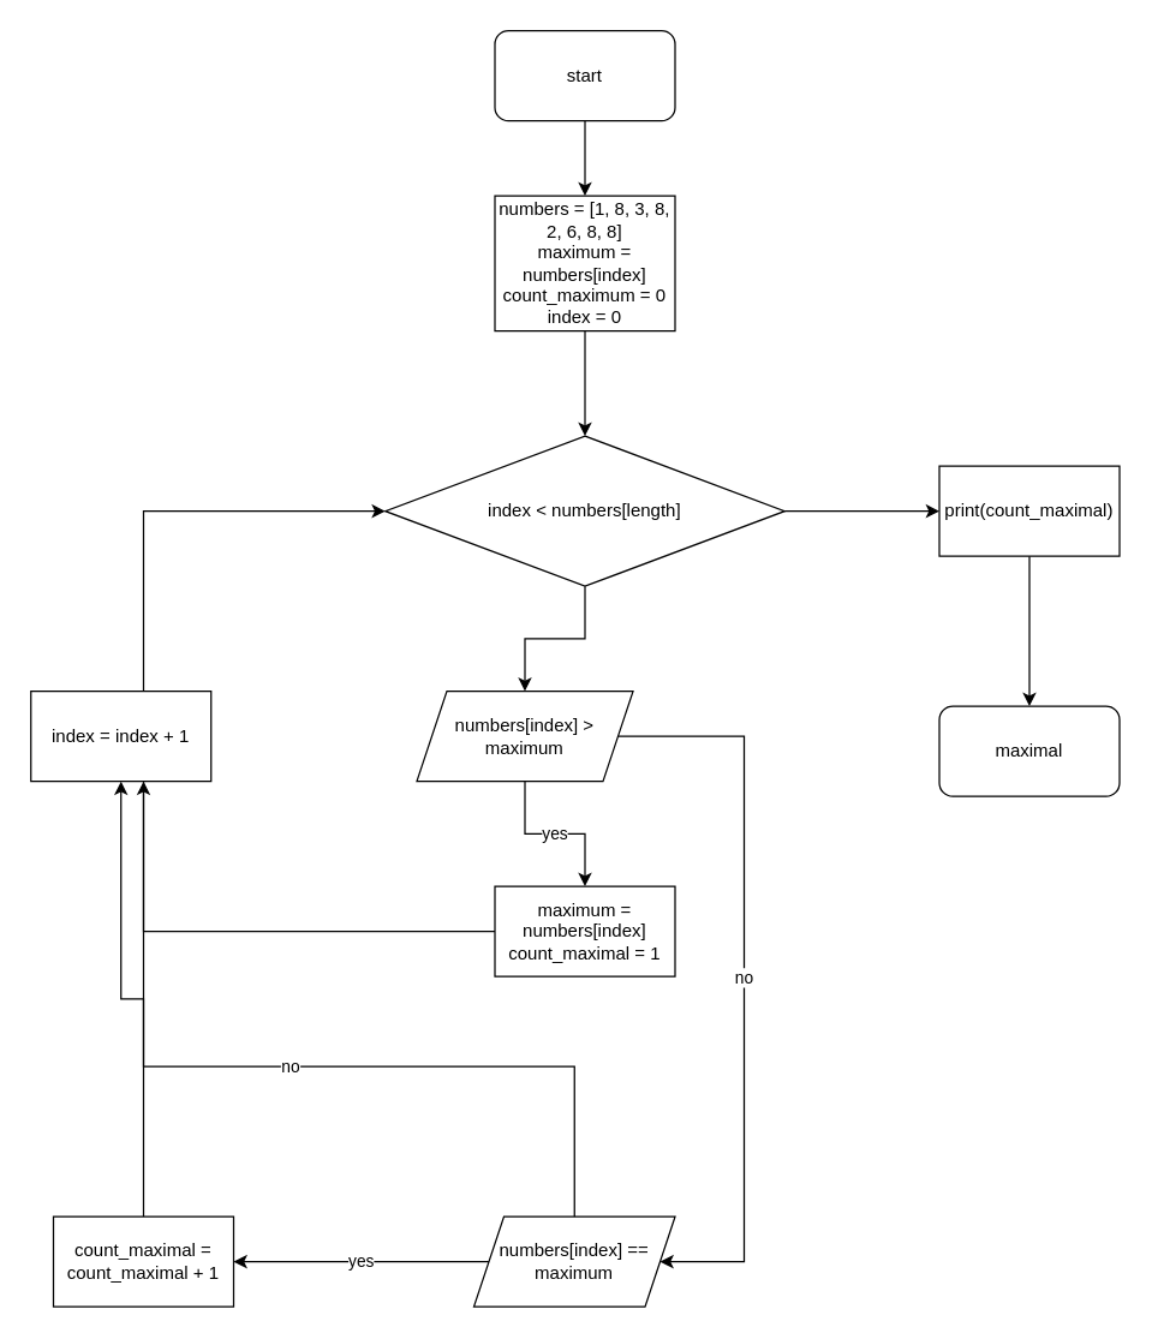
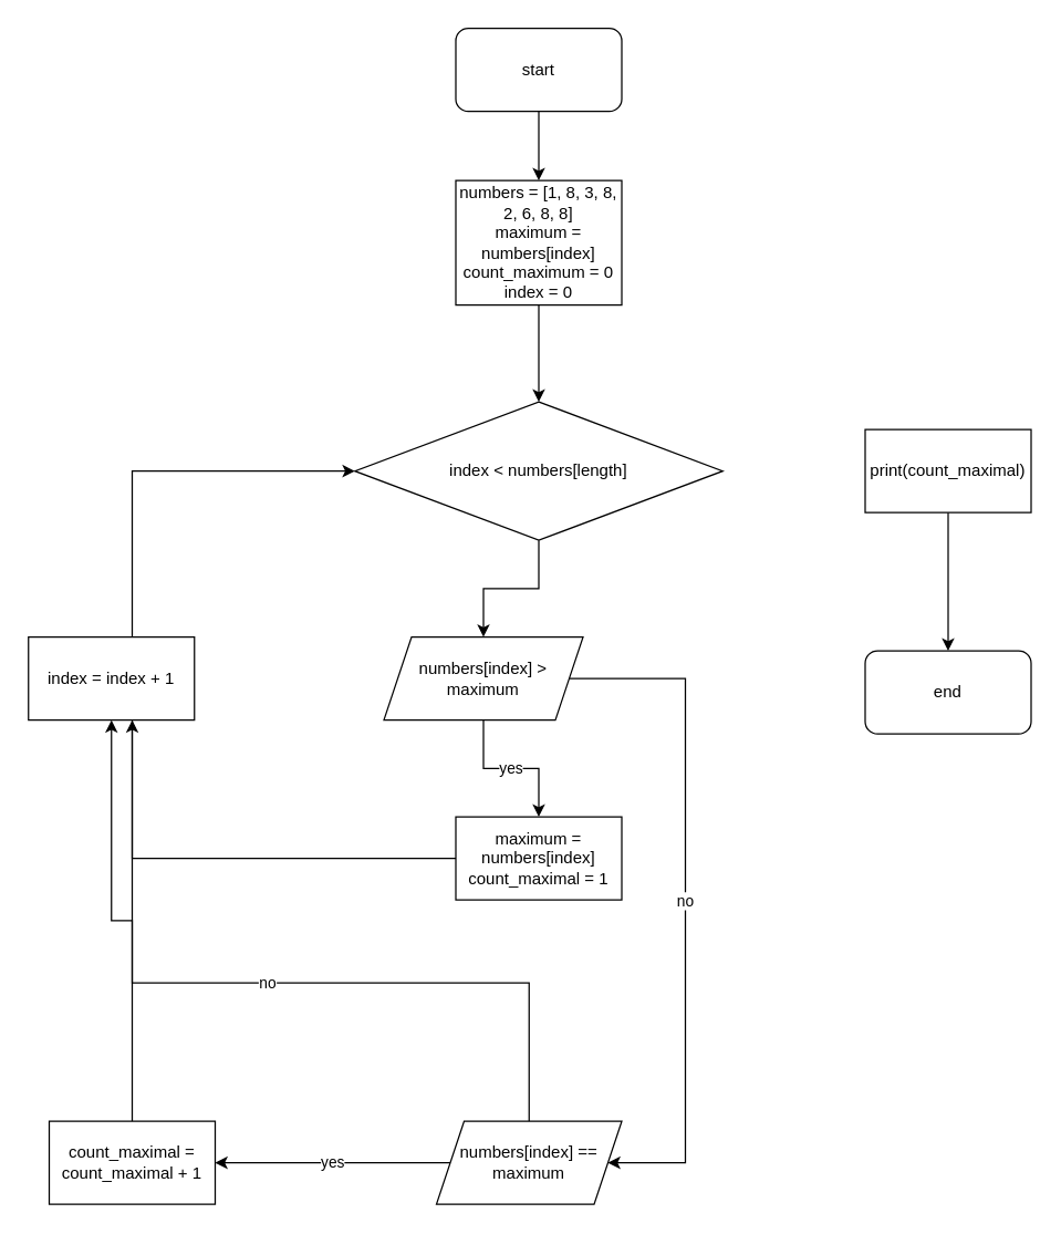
- <mxCell id="7" style="edgeStyle=orthogonalEdgeStyle;rounded=0;orthogonalLoop=1;jettySize=auto;html=1;entryX=0;entryY=0.5;entryDx=0;entryDy=0;" edge="1" parent="1" source="8" target="21"><mxGeometry relative="1" as="geometry" /></mxCell>
- <mxCell id="22" value="maximal" style="rounded=1;whiteSpace=wrap;html=1;" vertex="1" parent="1"><mxGeometry x="625" y="470" width="120" height="60" as="geometry" /></mxCell>
+ <mxCell id="22" value="end" style="rounded=1;whiteSpace=wrap;html=1;" vertex="1" parent="1"><mxGeometry x="625" y="470" width="120" height="60" as="geometry" /></mxCell>
